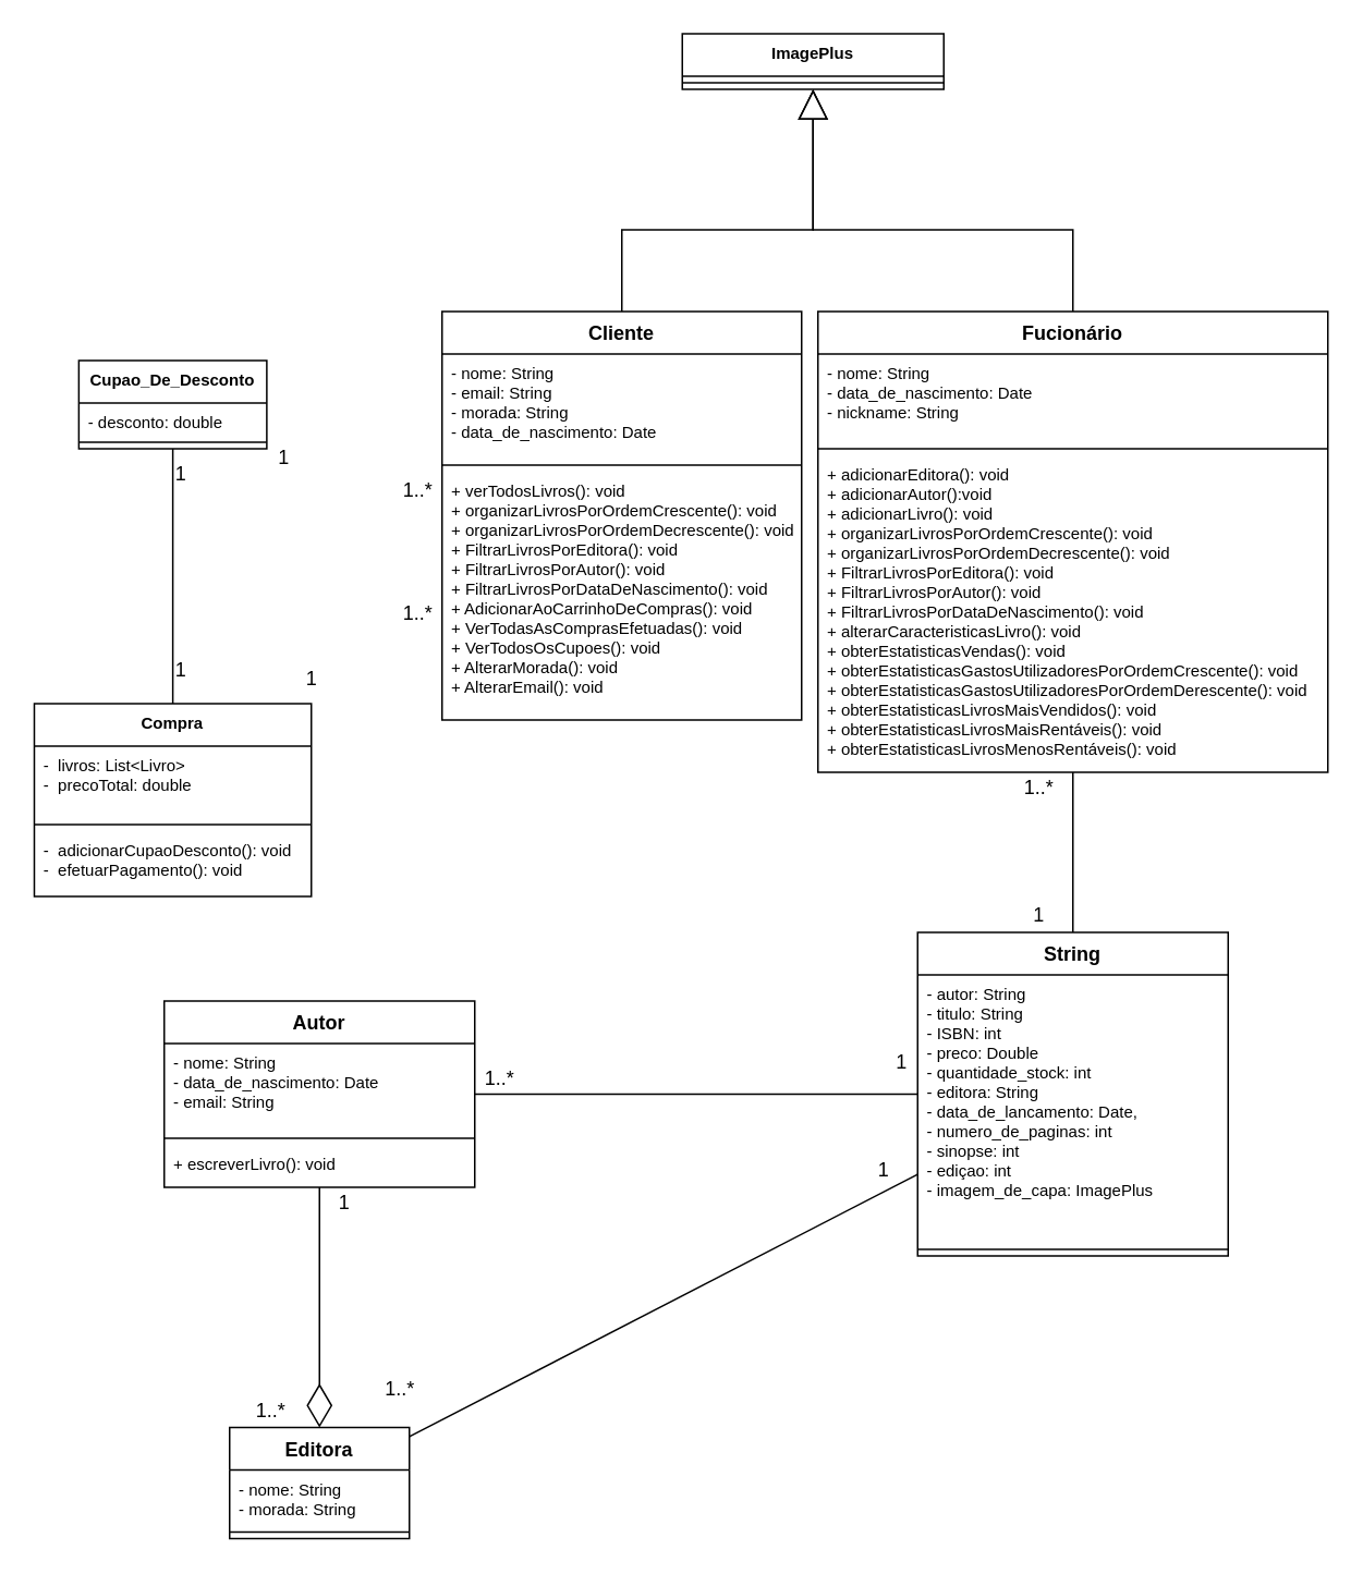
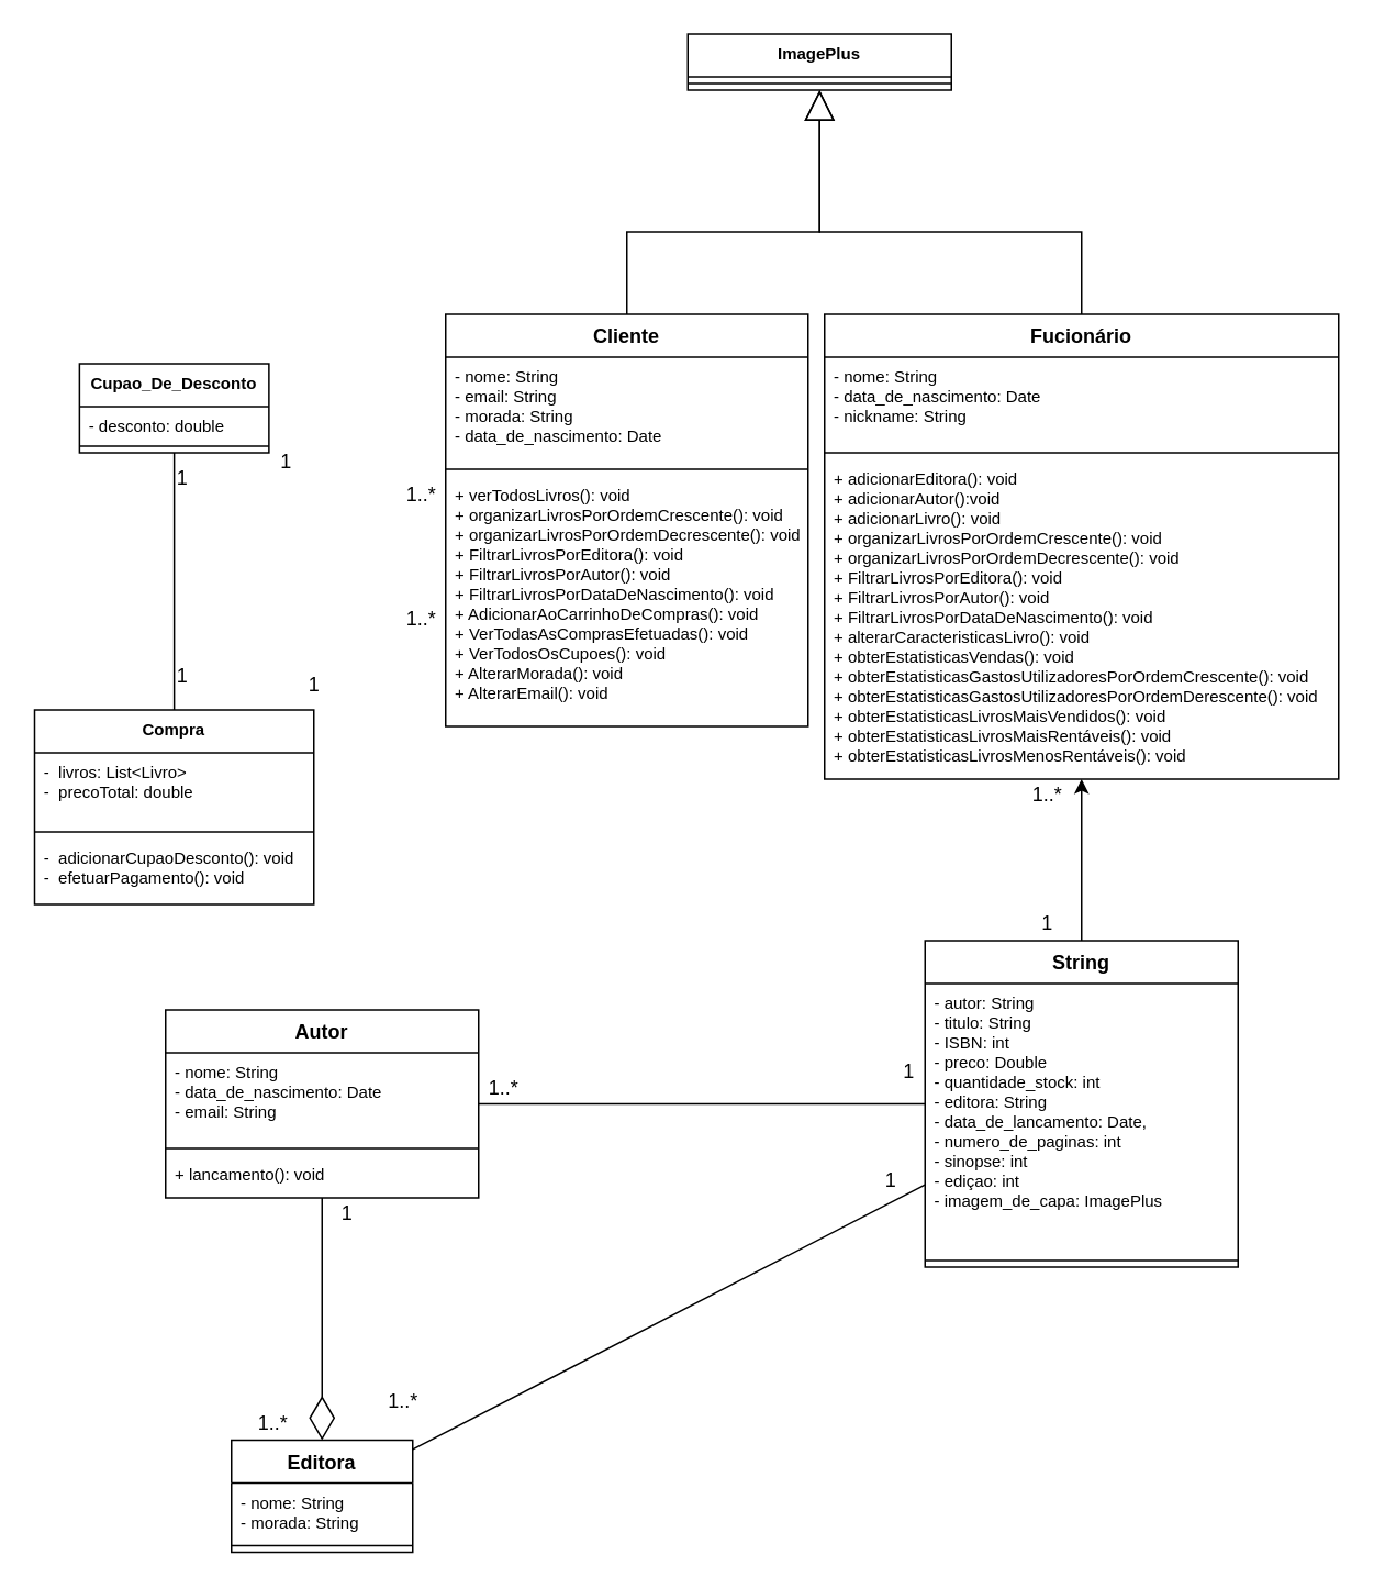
- <mxCell id="33" value="" style="endArrow=none;html=1;rounded=0;" edge="1" parent="1" source="14" target="8"><mxGeometry width="50" height="50" relative="1" as="geometry"><mxPoint x="224" y="860" as="sourcePoint" /><mxPoint x="224" y="783" as="targetPoint" /></mxGeometry></mxCell>
+ <mxCell id="33" value="" style="endArrow=classic;html=1;rounded=0;" edge="1" parent="1" source="14" target="8"><mxGeometry width="50" height="50" relative="1" as="geometry"><mxPoint x="224" y="860" as="sourcePoint" /><mxPoint x="224" y="783" as="targetPoint" /></mxGeometry></mxCell>
- <mxCell id="20" value="+ escreverLivro(): void" style="text;strokeColor=none;fillColor=none;align=left;verticalAlign=top;spacingLeft=4;spacingRight=4;overflow=hidden;rotatable=0;points=[[0,0.5],[1,0.5]];portConstraint=eastwest;fontSize=10;" vertex="1" parent="17"><mxGeometry y="88" width="190" height="26" as="geometry" /></mxCell>
+ <mxCell id="20" value="+ lancamento(): void" style="text;strokeColor=none;fillColor=none;align=left;verticalAlign=top;spacingLeft=4;spacingRight=4;overflow=hidden;rotatable=0;points=[[0,0.5],[1,0.5]];portConstraint=eastwest;fontSize=10;" vertex="1" parent="17"><mxGeometry y="88" width="190" height="26" as="geometry" /></mxCell>
